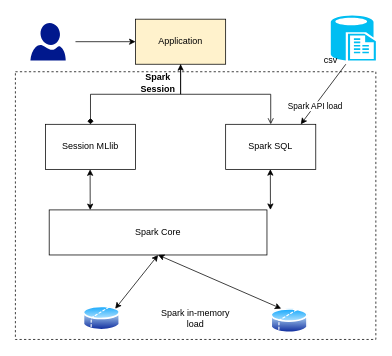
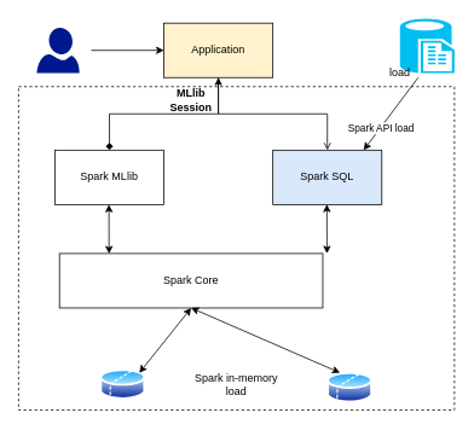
- <mxCell id="22" value="csv" style="text;html=1;strokeColor=none;fillColor=none;align=center;verticalAlign=middle;whiteSpace=wrap;rounded=0;dashed=1;fillStyle=auto;" vertex="1" parent="2"><mxGeometry x="390" y="45" width="60" height="30" as="geometry" /></mxCell>
+ <mxCell id="22" value="load" style="text;html=1;strokeColor=none;fillColor=none;align=center;verticalAlign=middle;whiteSpace=wrap;rounded=0;dashed=1;fillStyle=auto;" vertex="1" parent="2"><mxGeometry x="390" y="45" width="60" height="30" as="geometry" /></mxCell>
- <mxCell id="13" value="Spark Session" style="text;html=1;strokeColor=none;fillColor=none;align=center;verticalAlign=middle;whiteSpace=wrap;rounded=0;fontStyle=1" vertex="1" parent="2"><mxGeometry x="150" y="75" width="80" height="30" as="geometry" /></mxCell>
+ <mxCell id="13" value="MLlib Session" style="text;html=1;strokeColor=none;fillColor=none;align=center;verticalAlign=middle;whiteSpace=wrap;rounded=0;fontStyle=1" vertex="1" parent="2"><mxGeometry x="150" y="75" width="80" height="30" as="geometry" /></mxCell>
- <mxCell id="5" value="Session MLlib" style="rounded=0;whiteSpace=wrap;html=1;" vertex="1" parent="2"><mxGeometry x="40" y="145" width="120" height="60" as="geometry" /></mxCell>
+ <mxCell id="5" value="Spark MLlib" style="rounded=0;whiteSpace=wrap;html=1;" vertex="1" parent="2"><mxGeometry x="40" y="145" width="120" height="60" as="geometry" /></mxCell>
- <mxCell id="7" value="Spark SQL" style="rounded=0;whiteSpace=wrap;html=1;" vertex="1" parent="2"><mxGeometry x="280" y="145" width="120" height="60" as="geometry" /></mxCell>
+ <mxCell id="7" value="Spark SQL" style="rounded=0;whiteSpace=wrap;html=1;fillColor=#dae8fc;" vertex="1" parent="2"><mxGeometry x="280" y="145" width="120" height="60" as="geometry" /></mxCell>
